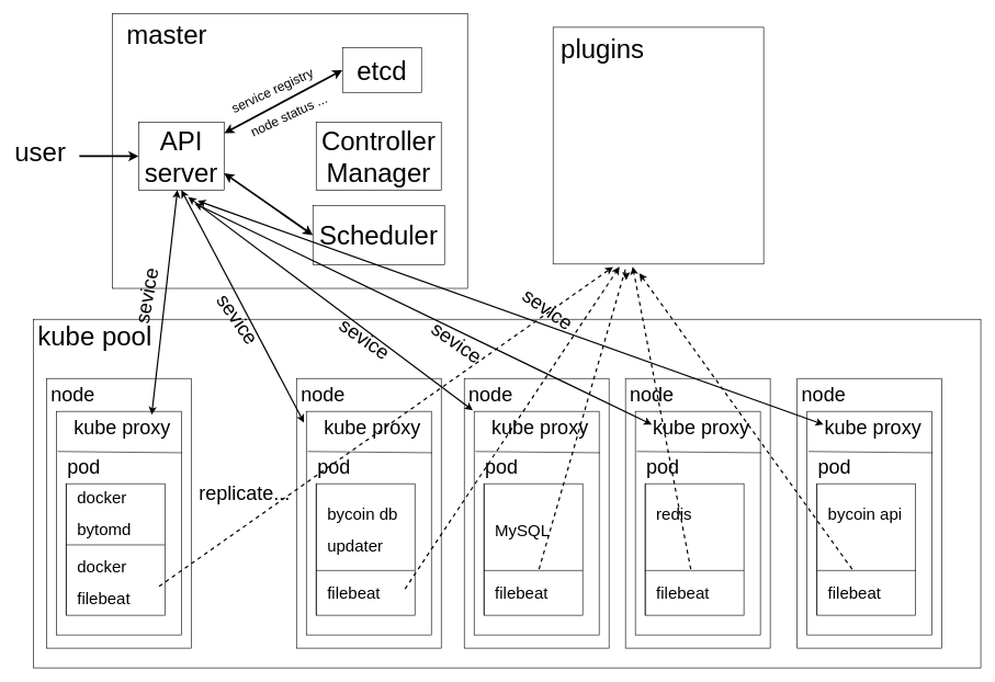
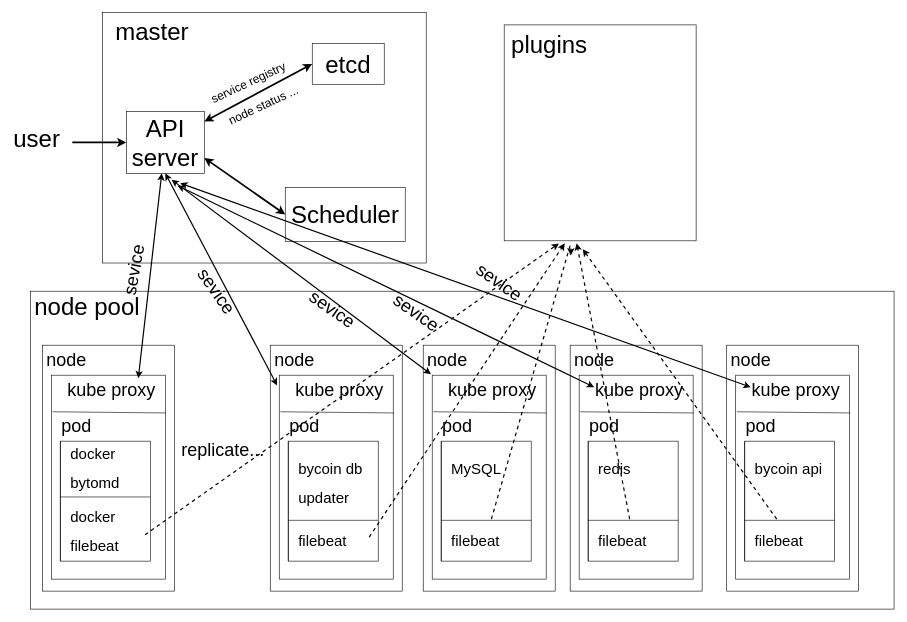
- <mxCell id="8" value="Controller Manager" style="rounded=0;whiteSpace=wrap;html=1;fontSize=40;" vertex="1" parent="1"><mxGeometry x="480" y="185.5" width="190" height="103" as="geometry" /></mxCell>
- <mxCell id="17" value="kube pool&lt;br&gt;" style="text;html=1;resizable=0;points=[];autosize=1;align=left;verticalAlign=top;spacingTop=-4;fontSize=40;" vertex="1" parent="1"><mxGeometry x="55" y="485" width="190" height="50" as="geometry" /></mxCell>
+ <mxCell id="17" value="node pool&lt;br&gt;" style="text;html=1;resizable=0;points=[];autosize=1;align=left;verticalAlign=top;spacingTop=-4;fontSize=40;" vertex="1" parent="1"><mxGeometry x="55" y="485" width="190" height="50" as="geometry" /></mxCell>
- <mxCell id="45" value="&lt;span style=&quot;font-size: 25px&quot;&gt;MySQL&lt;/span&gt;&lt;br&gt;" style="text;html=1;fontSize=40;" vertex="1" parent="1"><mxGeometry x="750" y="770" width="120" height="60" as="geometry" /></mxCell>
+ <mxCell id="45" value="&lt;span style=&quot;font-size: 25px&quot;&gt;MySQL&lt;/span&gt;&lt;br&gt;" style="text;html=1;fontSize=40;" vertex="1" parent="1"><mxGeometry x="750" y="745" width="120" height="60" as="geometry" /></mxCell>
